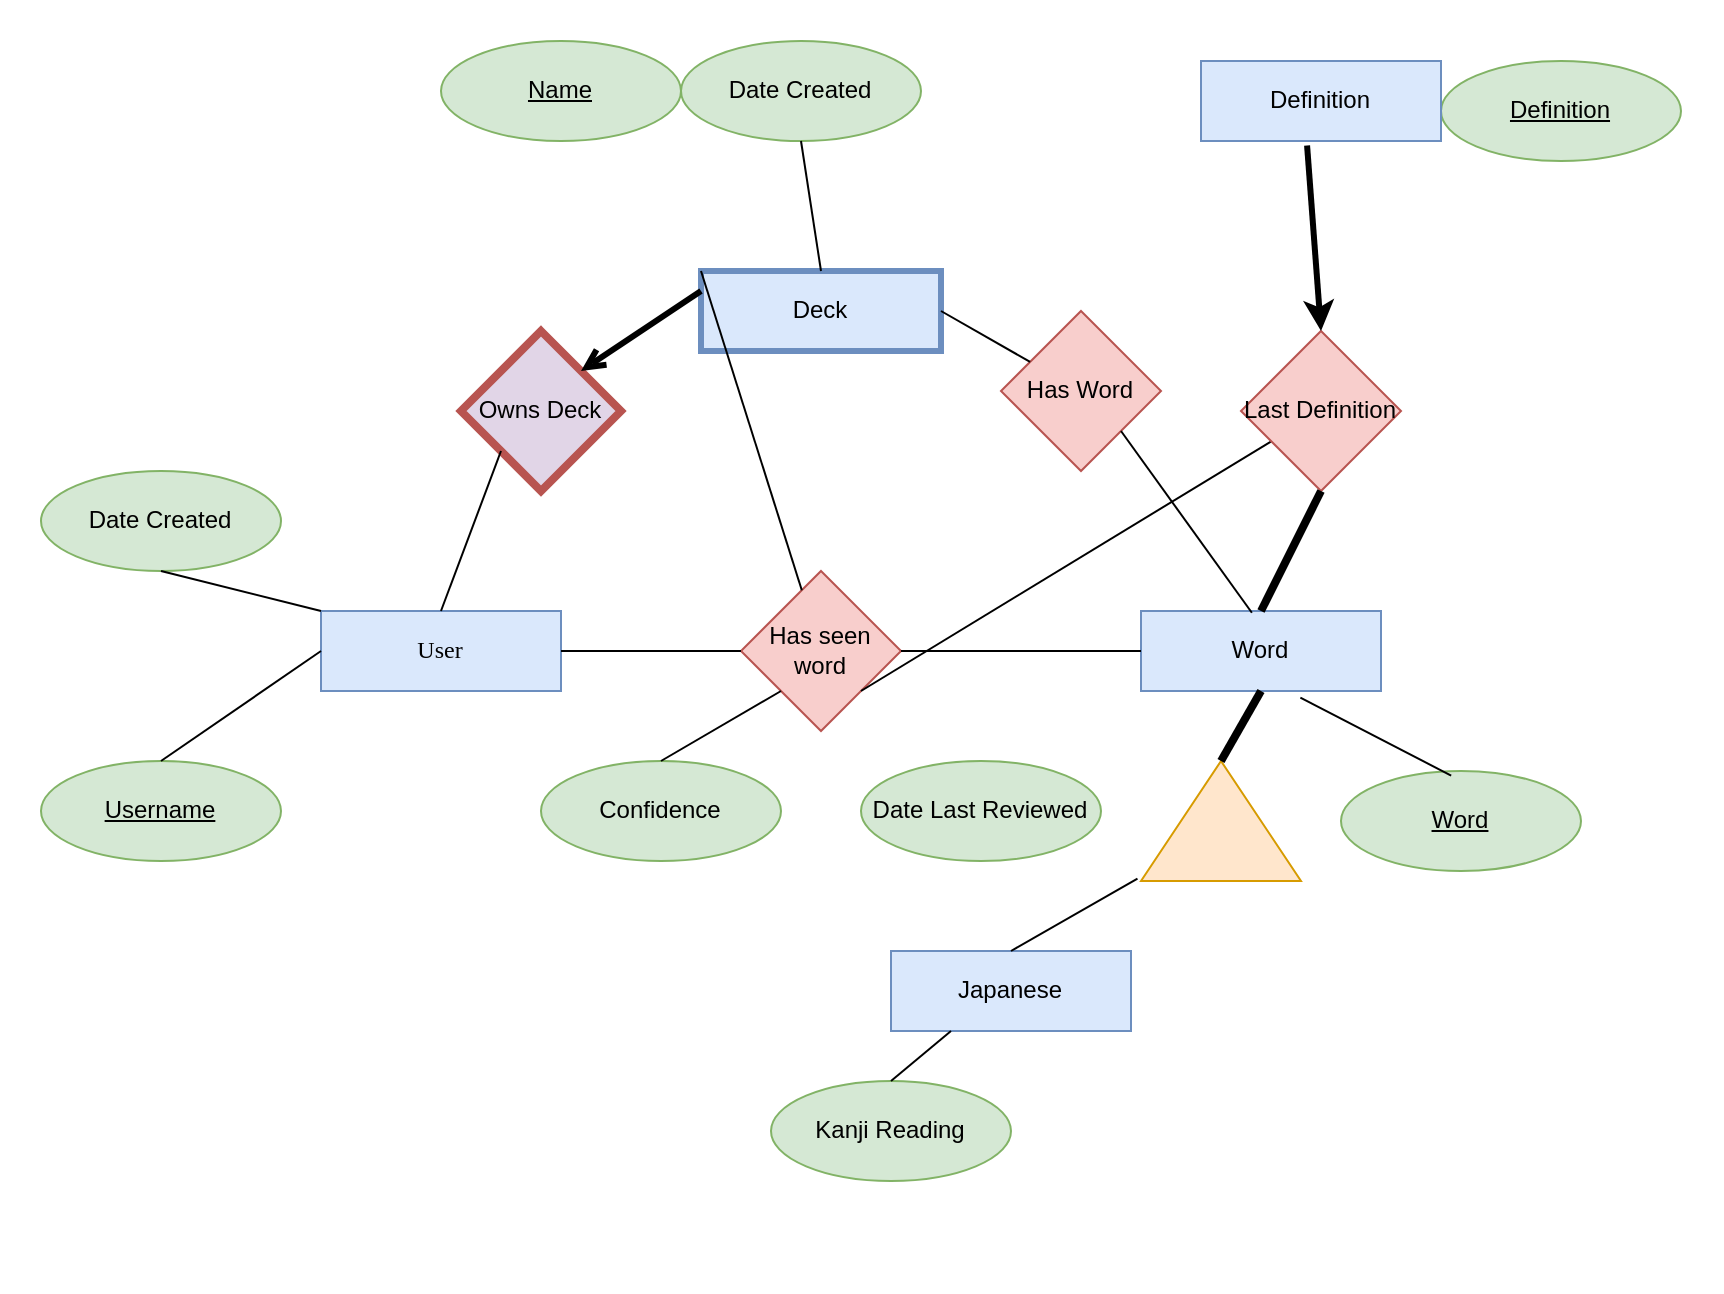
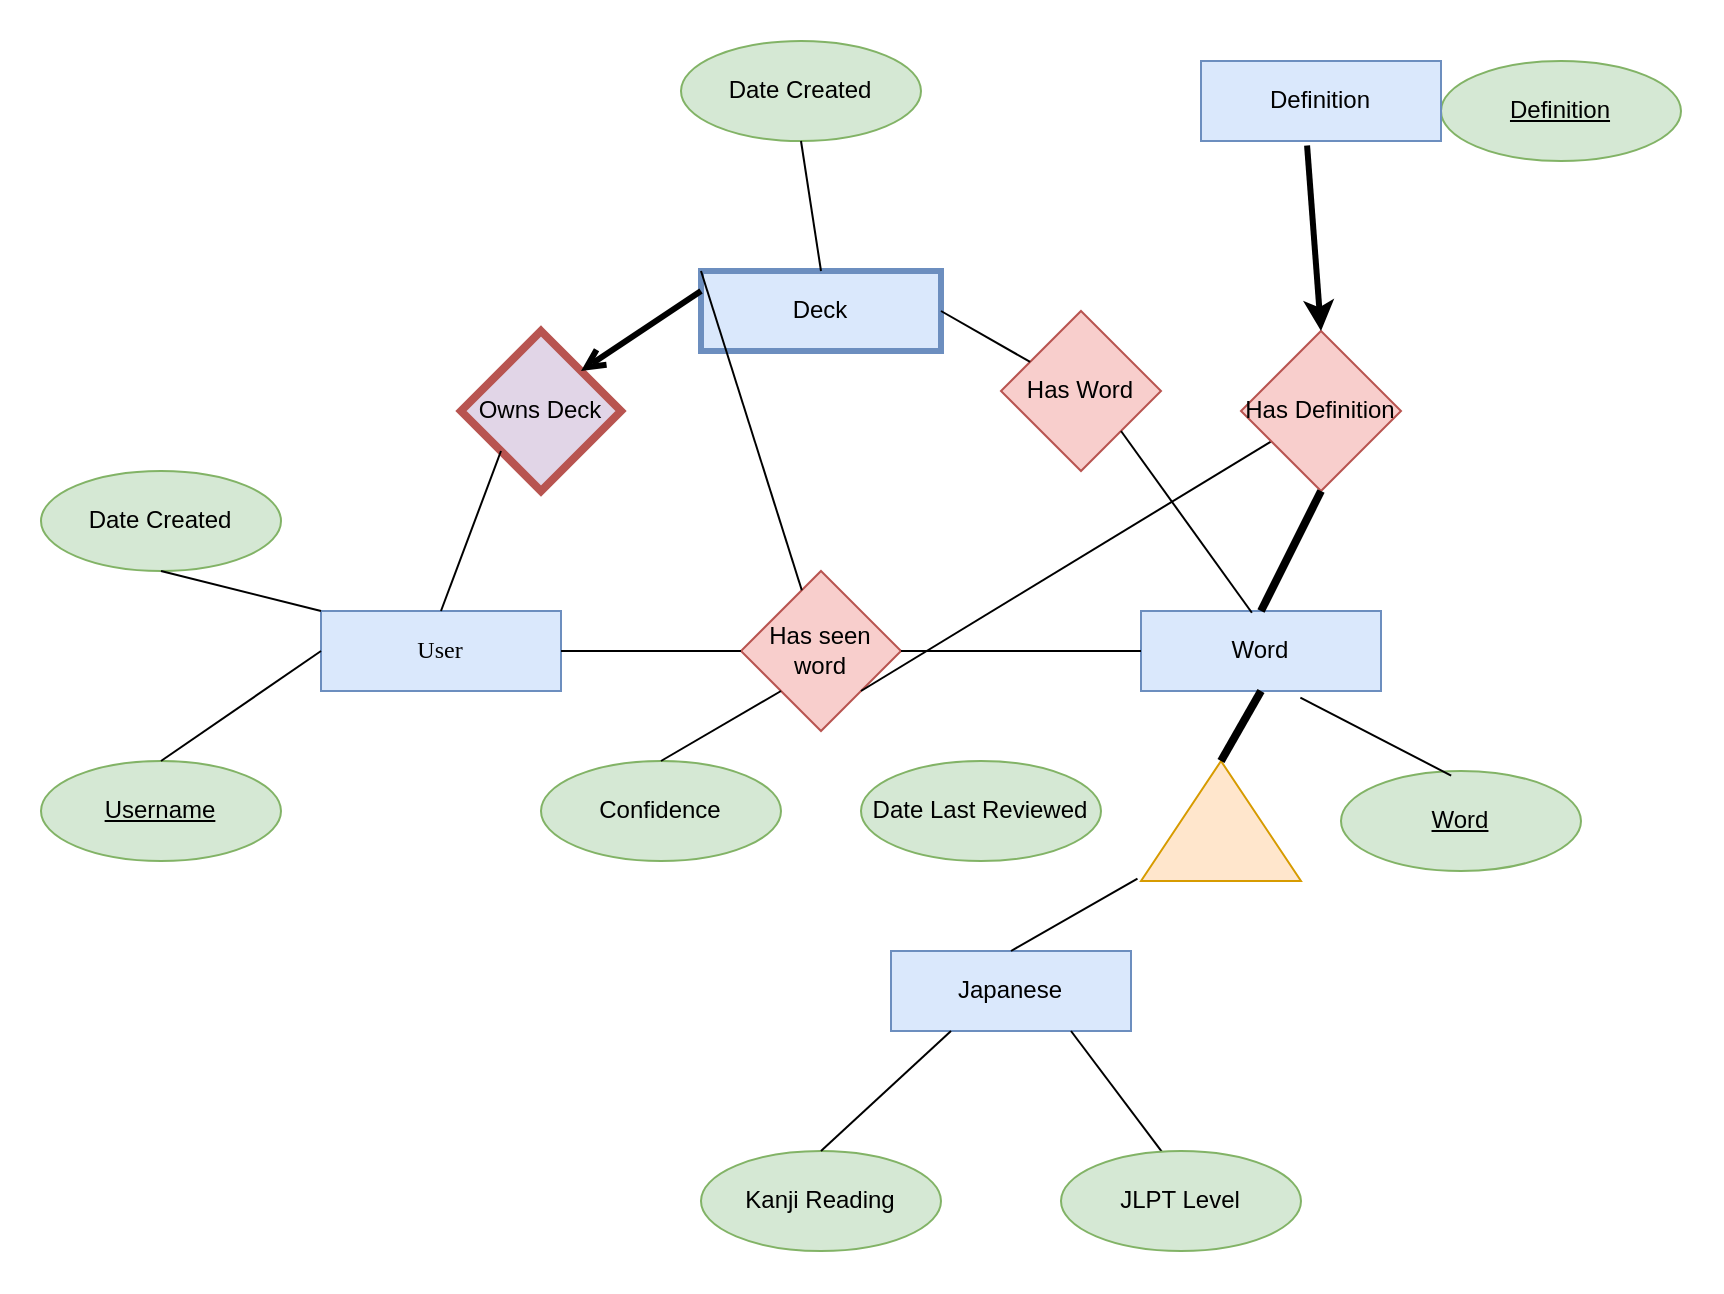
- <mxCell id="19" value="&lt;u&gt;Name&lt;/u&gt;" style="ellipse;whiteSpace=wrap;html=1;fillColor=#d5e8d4;strokeColor=#82b366;" vertex="1" parent="1"><mxGeometry x="220" y="20" width="120" height="50" as="geometry" /></mxCell>
- <mxCell id="37" value="&lt;div&gt;Last Definition&lt;/div&gt;" style="rhombus;whiteSpace=wrap;html=1;fillColor=#f8cecc;strokeColor=#b85450;" vertex="1" parent="1"><mxGeometry x="620" y="165" width="80" height="80" as="geometry" /></mxCell>
+ <mxCell id="37" value="&lt;div&gt;Has Definition&lt;/div&gt;" style="rhombus;whiteSpace=wrap;html=1;fillColor=#f8cecc;strokeColor=#b85450;" vertex="1" parent="1"><mxGeometry x="620" y="165" width="80" height="80" as="geometry" /></mxCell>
+ <mxCell id="35" value="" style="endArrow=none;html=1;rounded=0;exitX=0.75;exitY=1;exitDx=0;exitDy=0;entryX=0.434;entryY=0.052;entryDx=0;entryDy=0;entryPerimeter=0;" edge="1" parent="1" source="14" target="36"><mxGeometry width="50" height="50" relative="1" as="geometry"><mxPoint x="520" y="515" as="sourcePoint" /><mxPoint x="505" y="575" as="targetPoint" /></mxGeometry></mxCell>
- <mxCell id="33" value="Kanji Reading" style="ellipse;whiteSpace=wrap;html=1;fillColor=#d5e8d4;strokeColor=#82b366;" vertex="1" parent="1"><mxGeometry x="385" y="540" width="120" height="50" as="geometry" /></mxCell>
+ <mxCell id="33" value="Kanji Reading" style="ellipse;whiteSpace=wrap;html=1;fillColor=#d5e8d4;strokeColor=#82b366;" vertex="1" parent="1"><mxGeometry x="350" y="575" width="120" height="50" as="geometry" /></mxCell>
+ <mxCell id="36" value="JLPT Level" style="ellipse;whiteSpace=wrap;html=1;fillColor=#d5e8d4;strokeColor=#82b366;" vertex="1" parent="1"><mxGeometry x="530" y="575" width="120" height="50" as="geometry" /></mxCell>
